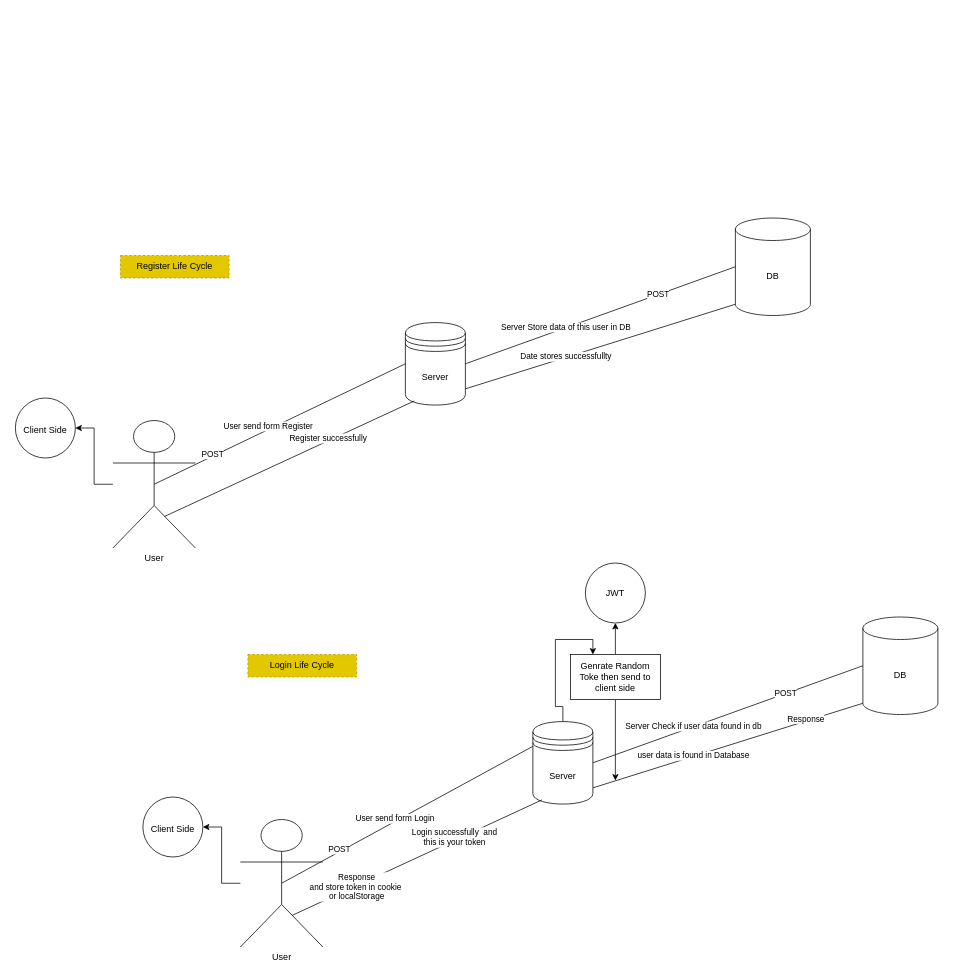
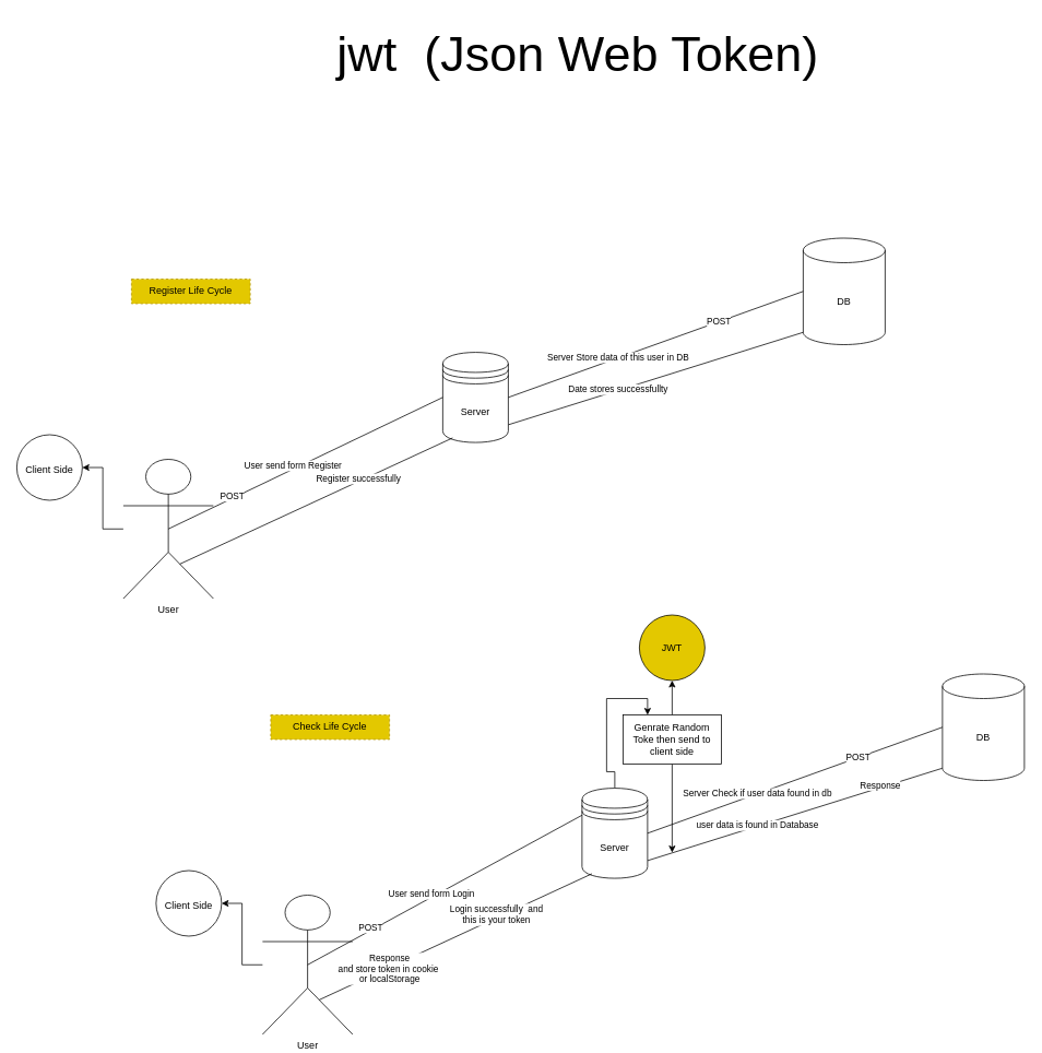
+ <mxCell id="2" value="&lt;font style=&quot;font-size: 60px;&quot;&gt;jwt&amp;nbsp; (Json Web Token)&lt;/font&gt;" style="text;html=1;align=center;verticalAlign=middle;whiteSpace=wrap;rounded=0;" vertex="1" parent="1"><mxGeometry x="370" y="20" width="670" height="90" as="geometry" /></mxCell>
- <mxCell id="42" value="JWT" style="ellipse;whiteSpace=wrap;html=1;" vertex="1" parent="1"><mxGeometry x="780" y="750" width="80" height="80" as="geometry" /></mxCell>
+ <mxCell id="42" value="JWT" style="ellipse;whiteSpace=wrap;html=1;fillColor=#e3c800;" vertex="1" parent="1"><mxGeometry x="780" y="750" width="80" height="80" as="geometry" /></mxCell>
- <mxCell id="37" value="Login Life Cycle" style="text;html=1;align=center;verticalAlign=middle;whiteSpace=wrap;rounded=0;fillColor=#e3c800;fontColor=#000000;strokeColor=#B09500;gradientColor=none;dashed=1;" vertex="1" parent="1"><mxGeometry x="330" y="872" width="145" height="30" as="geometry" /></mxCell>
+ <mxCell id="37" value="Check Life Cycle" style="text;html=1;align=center;verticalAlign=middle;whiteSpace=wrap;rounded=0;fillColor=#e3c800;fontColor=#000000;strokeColor=#B09500;gradientColor=none;dashed=1;" vertex="1" parent="1"><mxGeometry x="330" y="872" width="145" height="30" as="geometry" /></mxCell>
